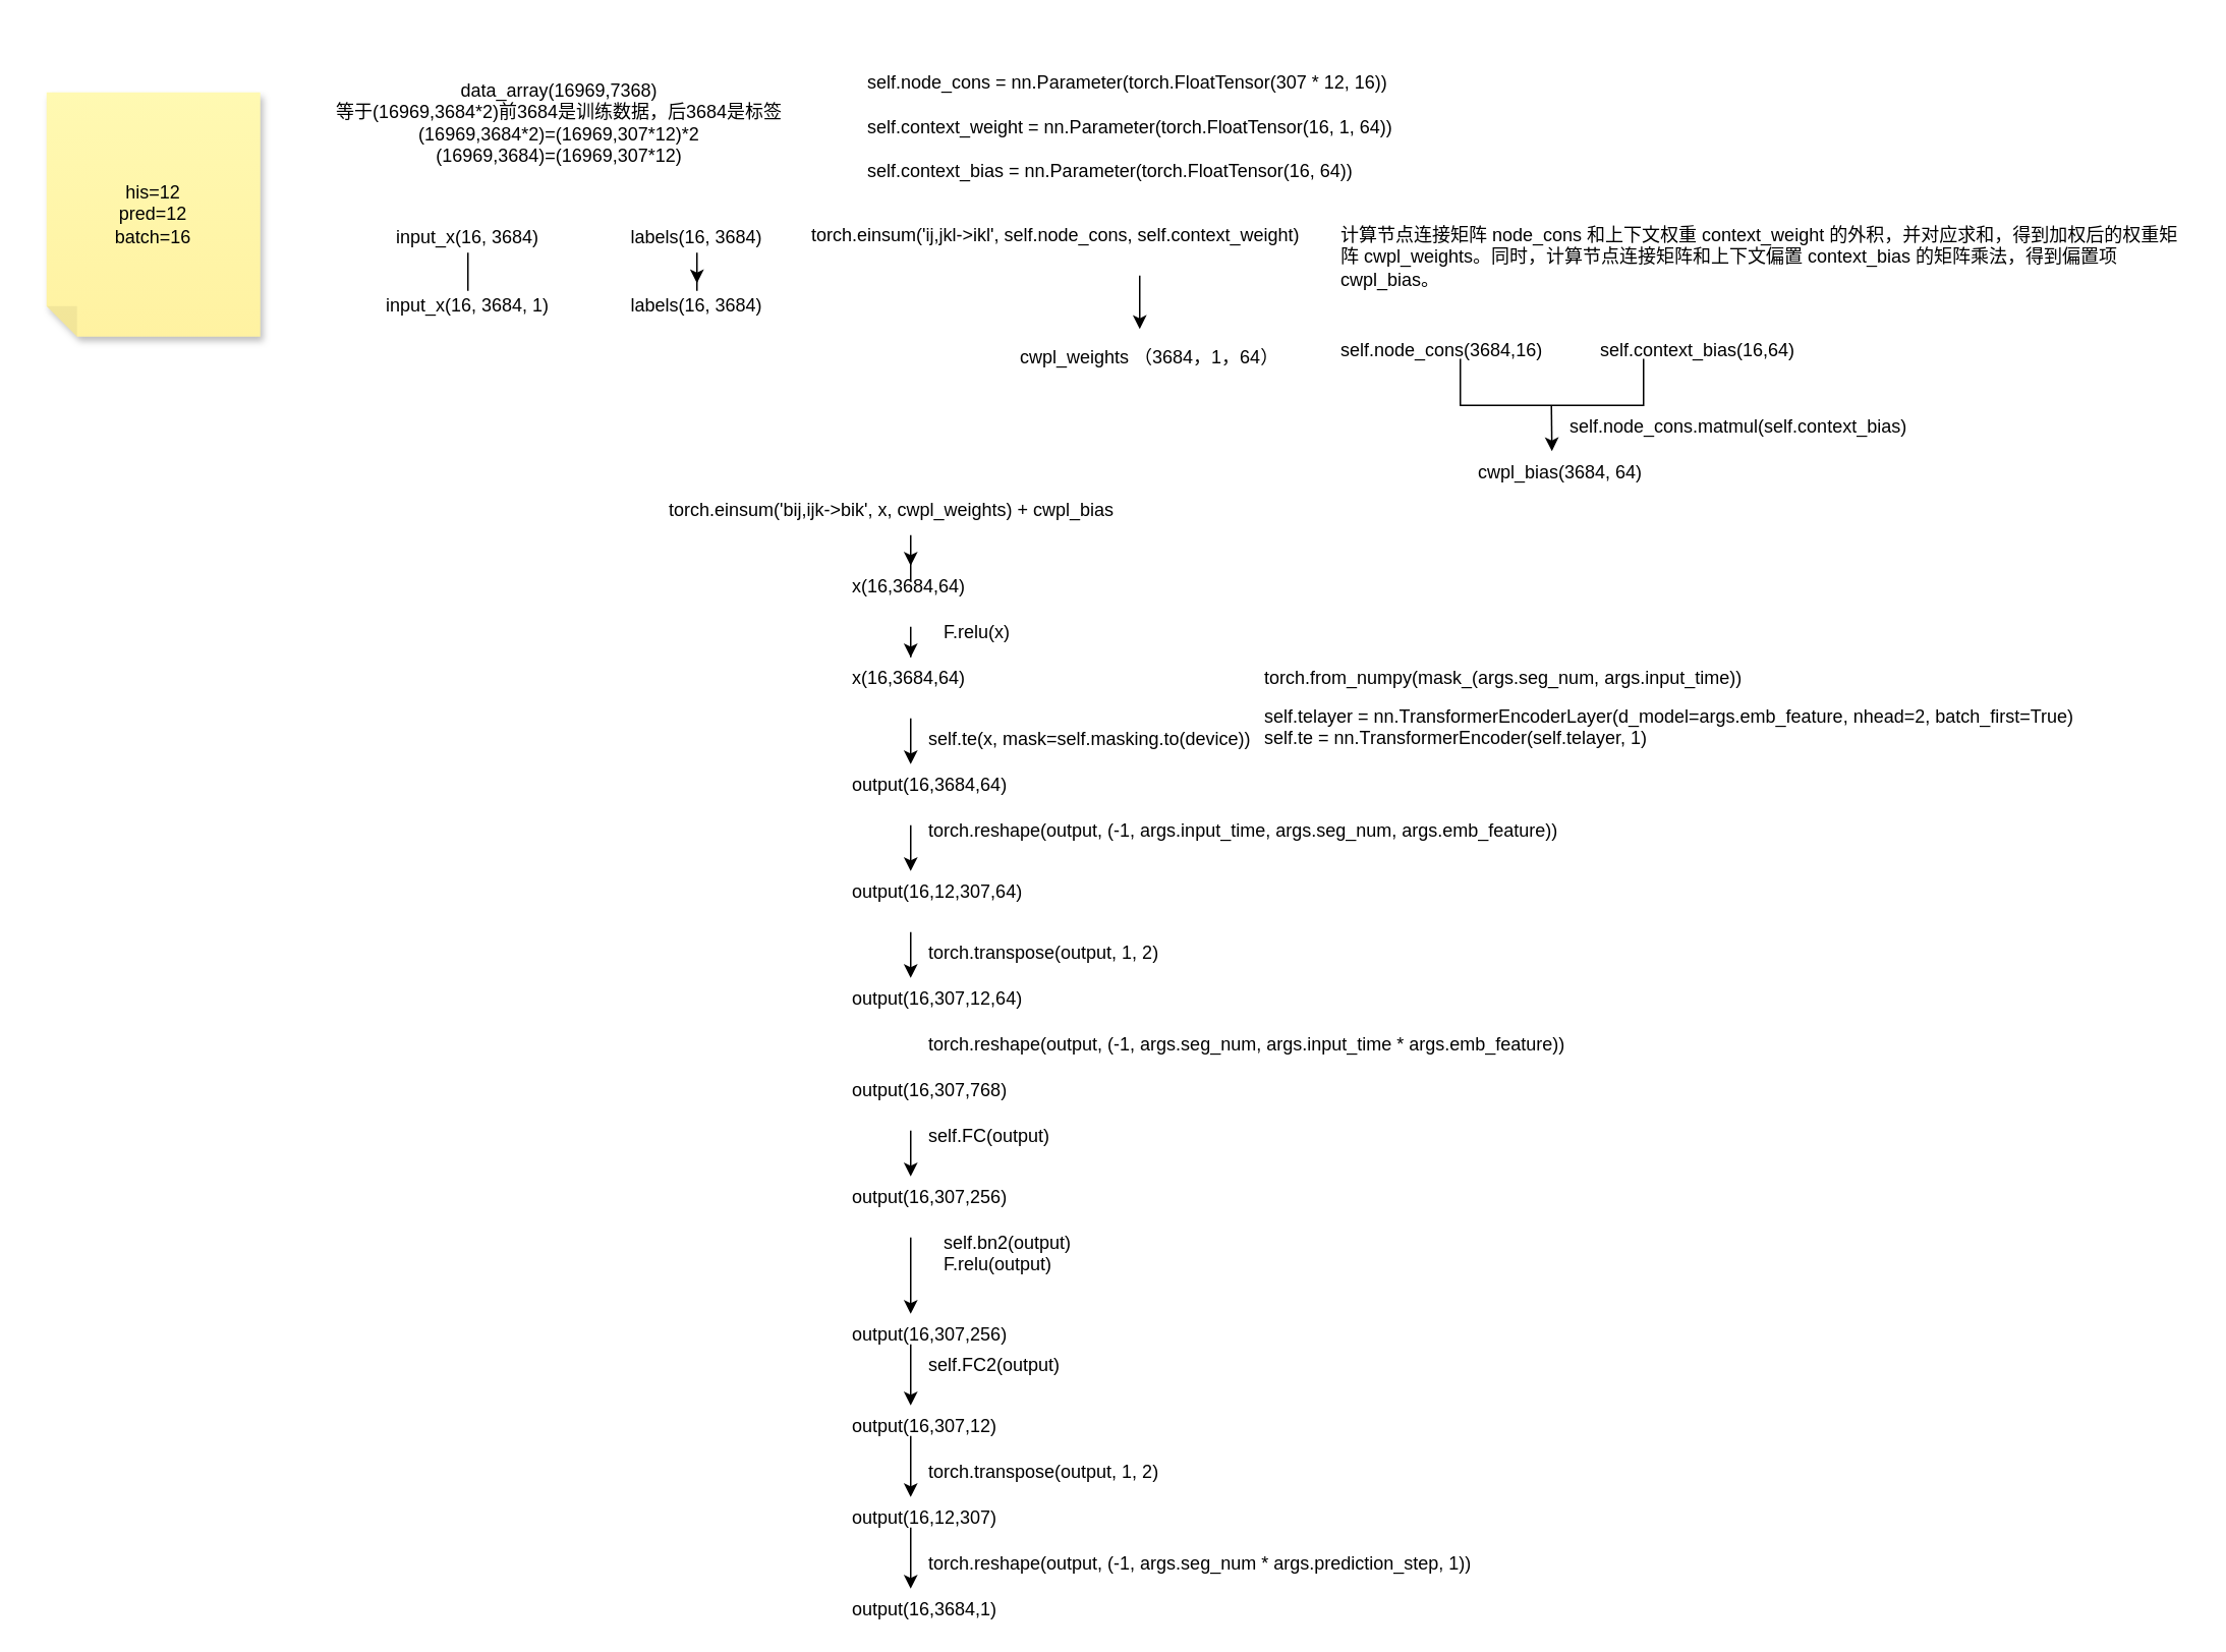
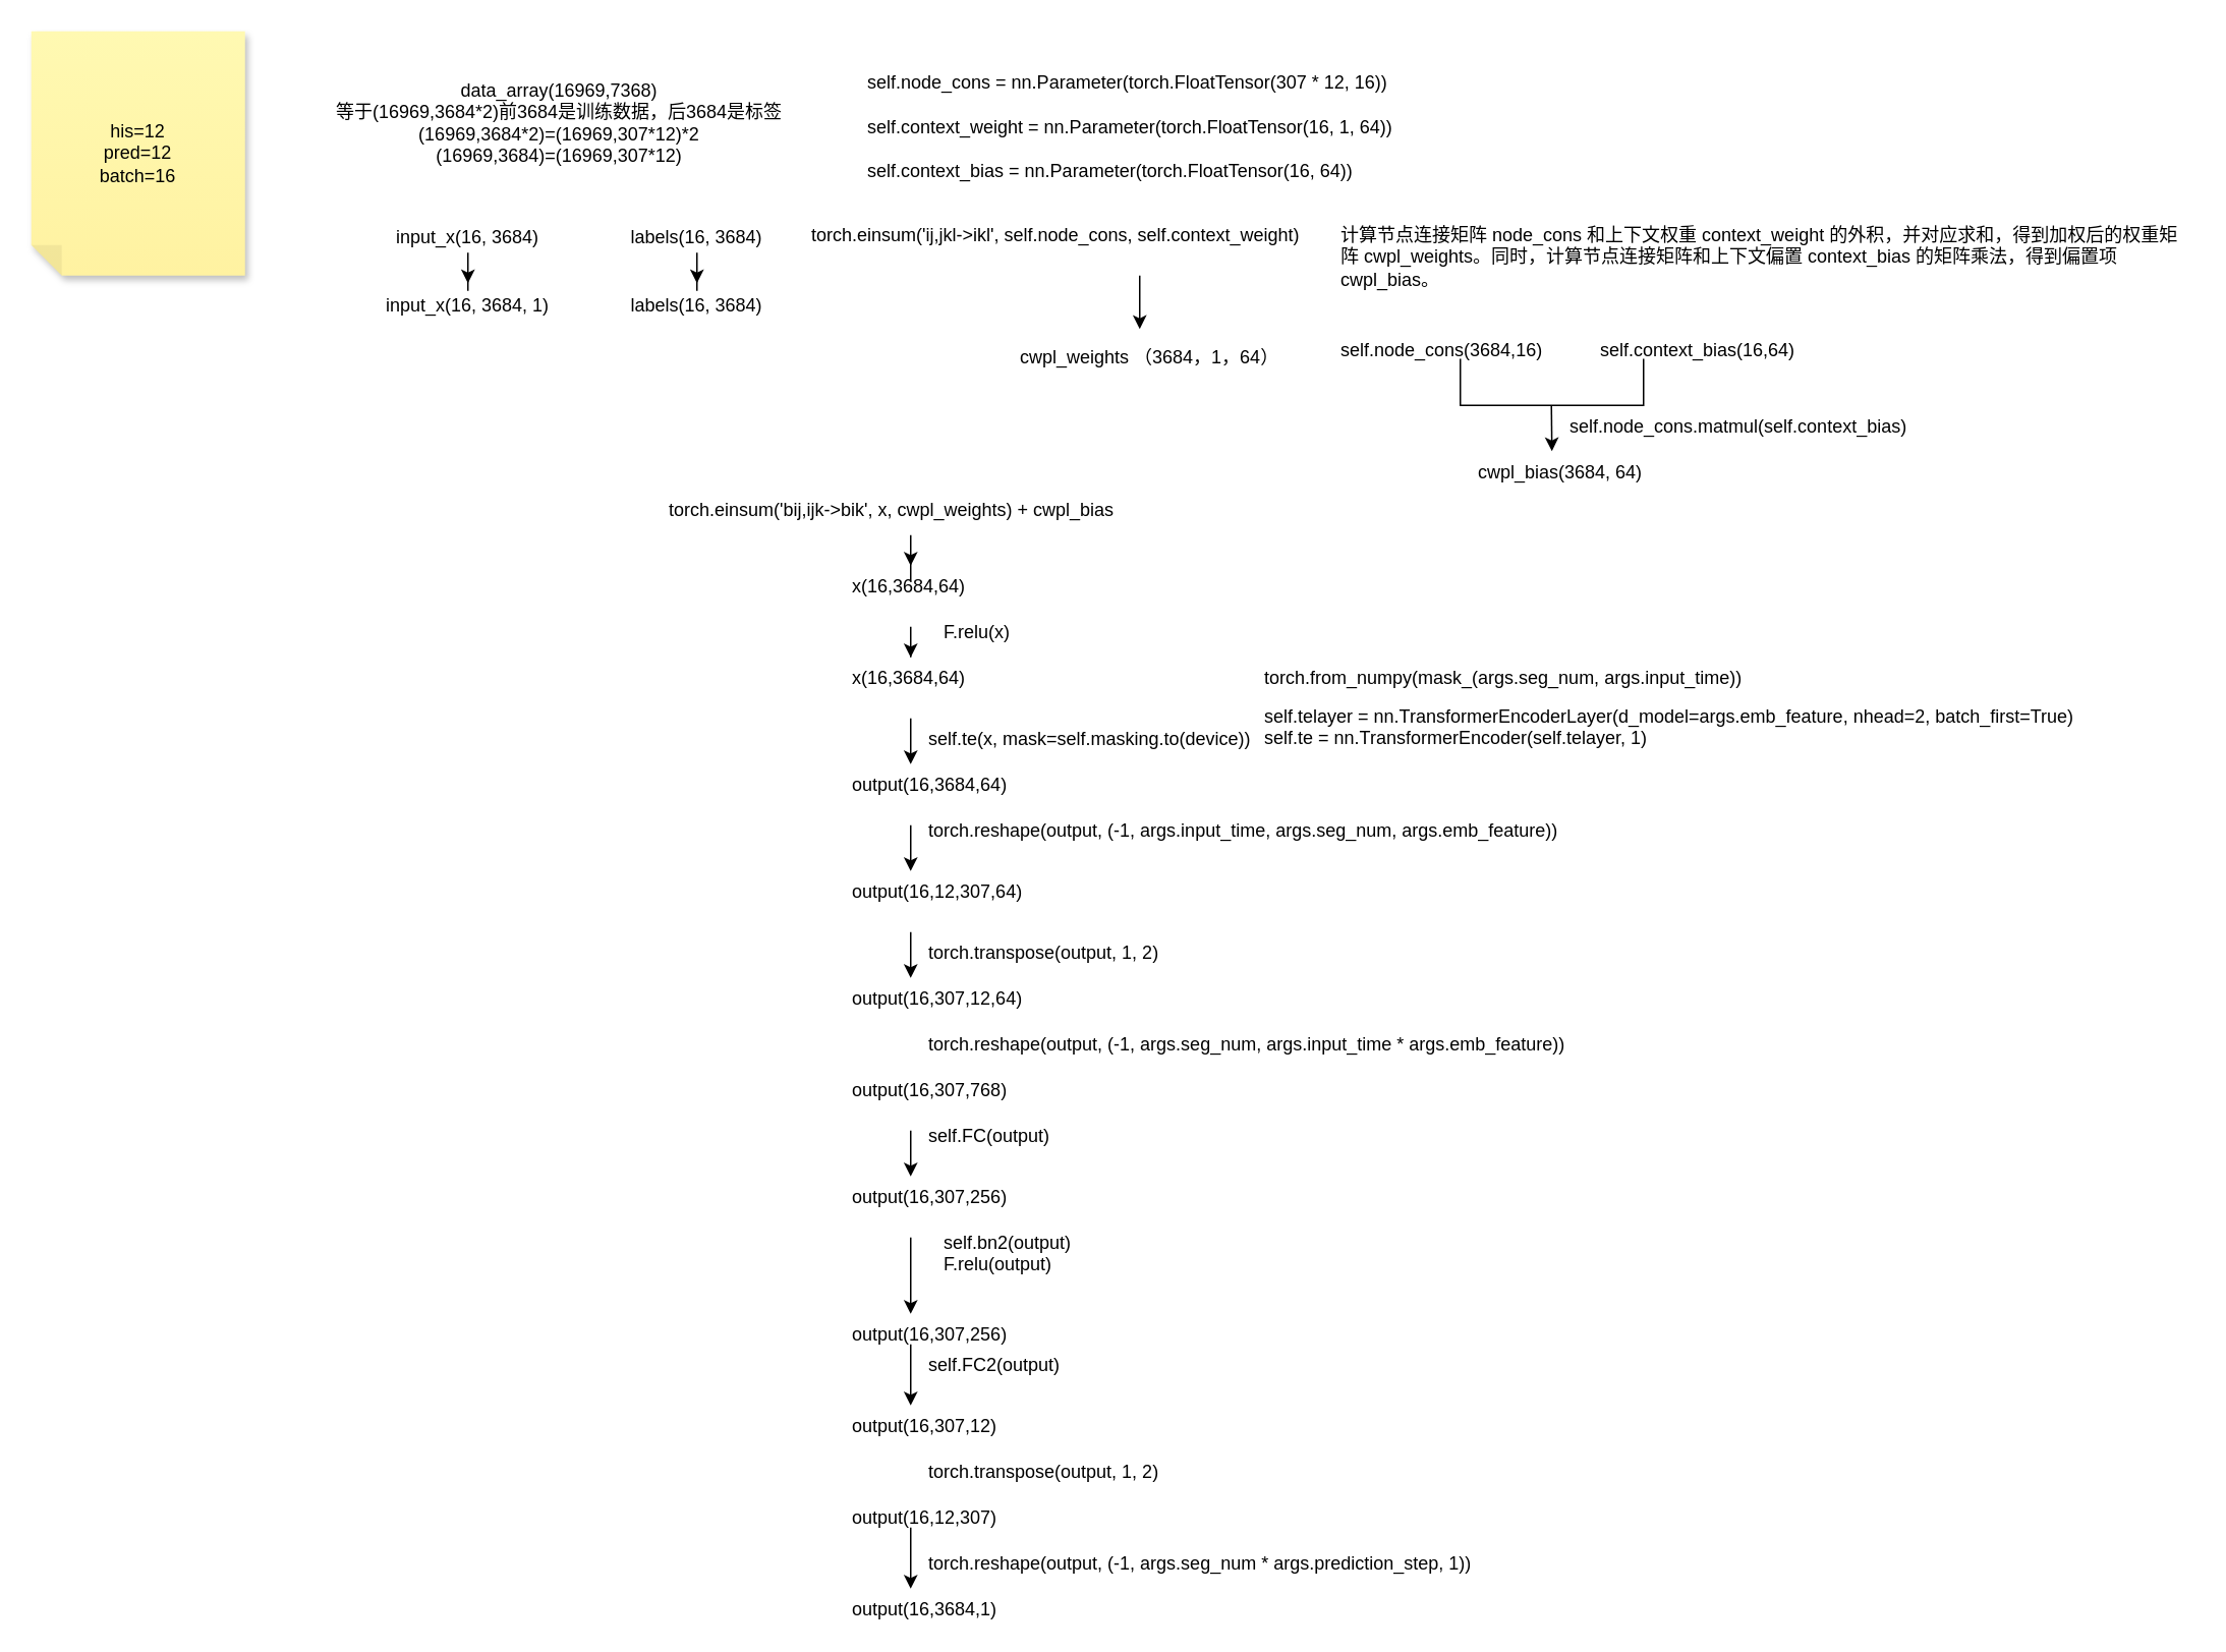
- <mxCell id="2" value="his=12&lt;div&gt;pred=12&lt;/div&gt;&lt;div&gt;batch=16&lt;/div&gt;" style="shape=note;whiteSpace=wrap;html=1;backgroundOutline=1;fontColor=#000000;darkOpacity=0.05;fillColor=#FFF9B2;strokeColor=none;fillStyle=solid;direction=west;gradientDirection=north;gradientColor=#FFF2A1;shadow=1;size=20;pointerEvents=1;" parent="1" vertex="1"><mxGeometry x="30" y="60" width="140" height="160" as="geometry" /></mxCell>
+ <mxCell id="2" value="his=12&lt;div&gt;pred=12&lt;/div&gt;&lt;div&gt;batch=16&lt;/div&gt;" style="shape=note;whiteSpace=wrap;html=1;backgroundOutline=1;fontColor=#000000;darkOpacity=0.05;fillColor=#FFF9B2;strokeColor=none;fillStyle=solid;direction=west;gradientDirection=north;gradientColor=#FFF2A1;shadow=1;size=20;pointerEvents=1;" parent="1" vertex="1"><mxGeometry x="20" y="20" width="140" height="160" as="geometry" /></mxCell>
- <mxCell id="4" style="edgeStyle=orthogonalEdgeStyle;rounded=0;orthogonalLoop=1;jettySize=auto;html=1;endArrow=none;" parent="1" source="5" target="8" edge="1"><mxGeometry relative="1" as="geometry" /></mxCell>
+ <mxCell id="4" style="edgeStyle=orthogonalEdgeStyle;rounded=0;orthogonalLoop=1;jettySize=auto;html=1;" parent="1" source="5" target="8" edge="1"><mxGeometry relative="1" as="geometry" /></mxCell>
- <mxCell id="45" style="edgeStyle=orthogonalEdgeStyle;rounded=0;orthogonalLoop=1;jettySize=auto;html=1;" parent="1" source="46" target="49" edge="1"><mxGeometry relative="1" as="geometry" /></mxCell>
